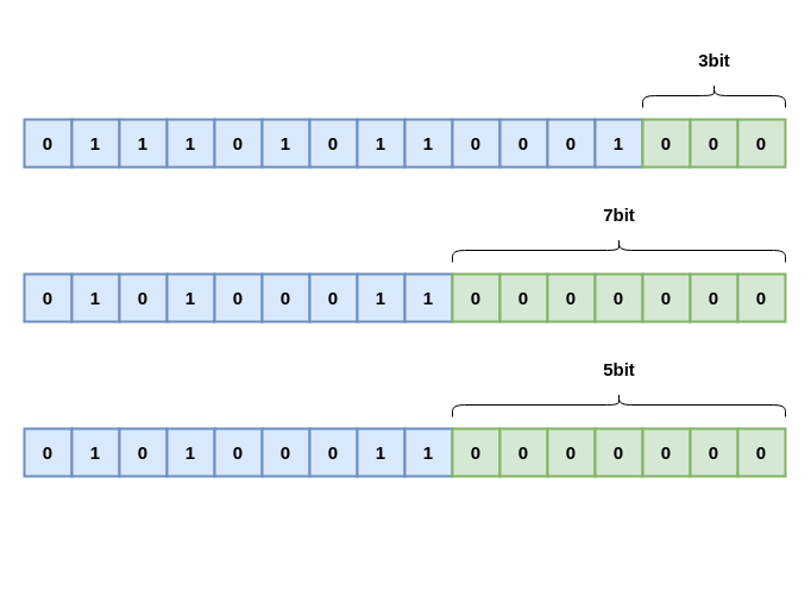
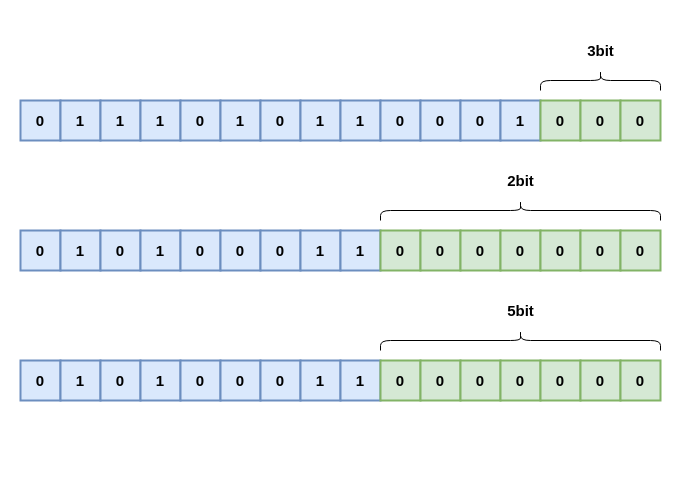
- <mxCell id="37" value="7bit" style="text;strokeColor=none;fillColor=none;html=1;fontSize=15;fontStyle=1;verticalAlign=middle;align=center;" vertex="1" parent="1"><mxGeometry x="490" y="160" width="60" height="40" as="geometry" /></mxCell>
+ <mxCell id="37" value="2bit" style="text;strokeColor=none;fillColor=none;html=1;fontSize=15;fontStyle=1;verticalAlign=middle;align=center;" vertex="1" parent="1"><mxGeometry x="490" y="160" width="60" height="40" as="geometry" /></mxCell>
